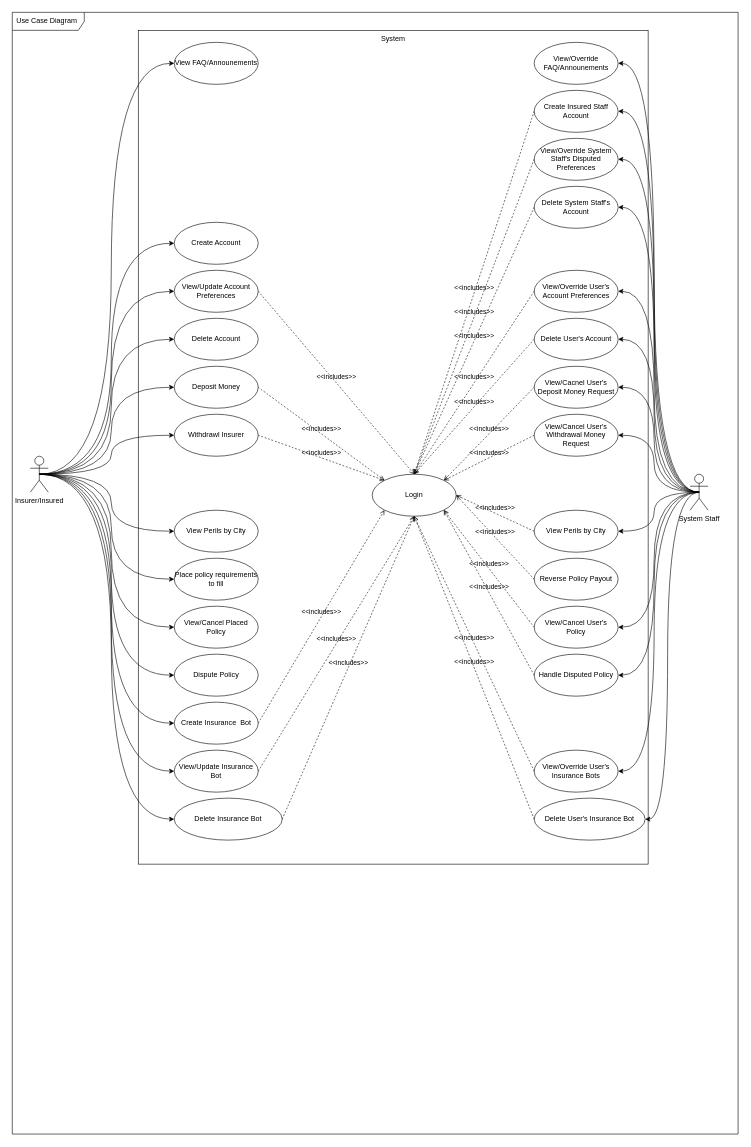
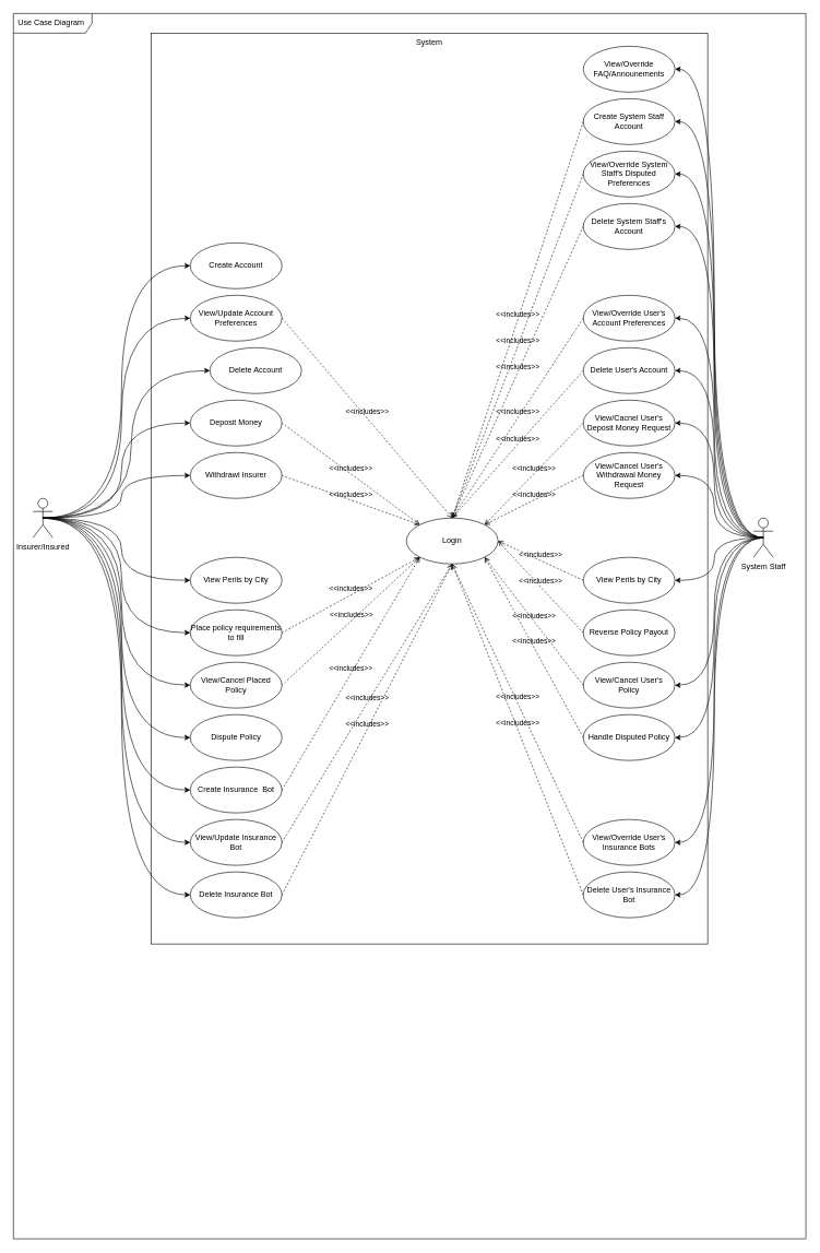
- <mxCell id="100" value="View FAQ/Announements" style="ellipse;whiteSpace=wrap;html=1;sketch=0;gradientColor=none;" vertex="1" parent="1"><mxGeometry x="290" y="70" width="140" height="70" as="geometry" /></mxCell>
- <mxCell id="93" value="Create Insured Staff Account" style="ellipse;whiteSpace=wrap;html=1;sketch=0;gradientColor=none;" vertex="1" parent="1"><mxGeometry x="890" y="150" width="140" height="70" as="geometry" /></mxCell>
+ <mxCell id="93" value="Create System Staff Account" style="ellipse;whiteSpace=wrap;html=1;sketch=0;gradientColor=none;" vertex="1" parent="1"><mxGeometry x="890" y="150" width="140" height="70" as="geometry" /></mxCell>
- <mxCell id="28" value="Delete Account" style="ellipse;whiteSpace=wrap;html=1;sketch=0;gradientColor=none;" vertex="1" parent="1"><mxGeometry x="290" y="530" width="140" height="70" as="geometry" /></mxCell>
+ <mxCell id="28" value="Delete Account" style="ellipse;whiteSpace=wrap;html=1;sketch=0;gradientColor=none;" vertex="1" parent="1"><mxGeometry x="320" y="530" width="140" height="70" as="geometry" /></mxCell>
- <mxCell id="16" style="edgeStyle=orthogonalEdgeStyle;curved=1;rounded=0;orthogonalLoop=1;jettySize=auto;html=1;exitX=0.5;exitY=0.5;exitDx=0;exitDy=0;exitPerimeter=0;entryX=0;entryY=0.5;entryDx=0;entryDy=0;" edge="1" parent="1" source="17" target="100"><mxGeometry relative="1" as="geometry" /></mxCell>
+ <mxCell id="38" value="&amp;lt;&amp;lt;includes&amp;gt;&amp;gt;" style="endArrow=open;html=1;rounded=0;align=center;verticalAlign=bottom;dashed=1;endFill=0;labelBackgroundColor=none;curved=1;exitX=1;exitY=0.5;exitDx=0;exitDy=0;entryX=0;entryY=1;entryDx=0;entryDy=0;" edge="1" parent="1" source="18" target="19"><mxGeometry relative="1" as="geometry"><mxPoint x="480" y="1095" as="sourcePoint" /><mxPoint x="670" y="875" as="targetPoint" /></mxGeometry></mxCell>
+ <mxCell id="39" value="" style="resizable=0;html=1;align=center;verticalAlign=top;labelBackgroundColor=none;sketch=0;gradientColor=none;" connectable="0" vertex="1" parent="38"><mxGeometry relative="1" as="geometry" /></mxCell>
+ <mxCell id="32" value="&amp;lt;&amp;lt;includes&amp;gt;&amp;gt;" style="endArrow=open;html=1;rounded=0;align=center;verticalAlign=bottom;dashed=1;endFill=0;labelBackgroundColor=none;curved=1;exitX=1;exitY=0.5;exitDx=0;exitDy=0;entryX=0;entryY=1;entryDx=0;entryDy=0;" edge="1" parent="1" source="29" target="19"><mxGeometry relative="1" as="geometry"><mxPoint x="440" y="1155" as="sourcePoint" /><mxPoint x="630" y="835" as="targetPoint" /></mxGeometry></mxCell>
+ <mxCell id="33" value="" style="resizable=0;html=1;align=center;verticalAlign=top;labelBackgroundColor=none;sketch=0;gradientColor=none;" connectable="0" vertex="1" parent="32"><mxGeometry relative="1" as="geometry" /></mxCell>
- <mxCell id="27" value="Delete Insurance Bot" style="ellipse;whiteSpace=wrap;html=1;sketch=0;gradientColor=none;" vertex="1" parent="1"><mxGeometry x="290" y="1330" width="180" height="70" as="geometry" /></mxCell>
+ <mxCell id="27" value="Delete Insurance Bot" style="ellipse;whiteSpace=wrap;html=1;sketch=0;gradientColor=none;" vertex="1" parent="1"><mxGeometry x="290" y="1330" width="140" height="70" as="geometry" /></mxCell>
- <mxCell id="65" value="Delete User's Insurance Bot" style="ellipse;whiteSpace=wrap;html=1;sketch=0;gradientColor=none;" vertex="1" parent="1"><mxGeometry x="890" y="1330" width="185" height="70" as="geometry" /></mxCell>
+ <mxCell id="65" value="Delete User's Insurance Bot" style="ellipse;whiteSpace=wrap;html=1;sketch=0;gradientColor=none;" vertex="1" parent="1"><mxGeometry x="890" y="1330" width="140" height="70" as="geometry" /></mxCell>
